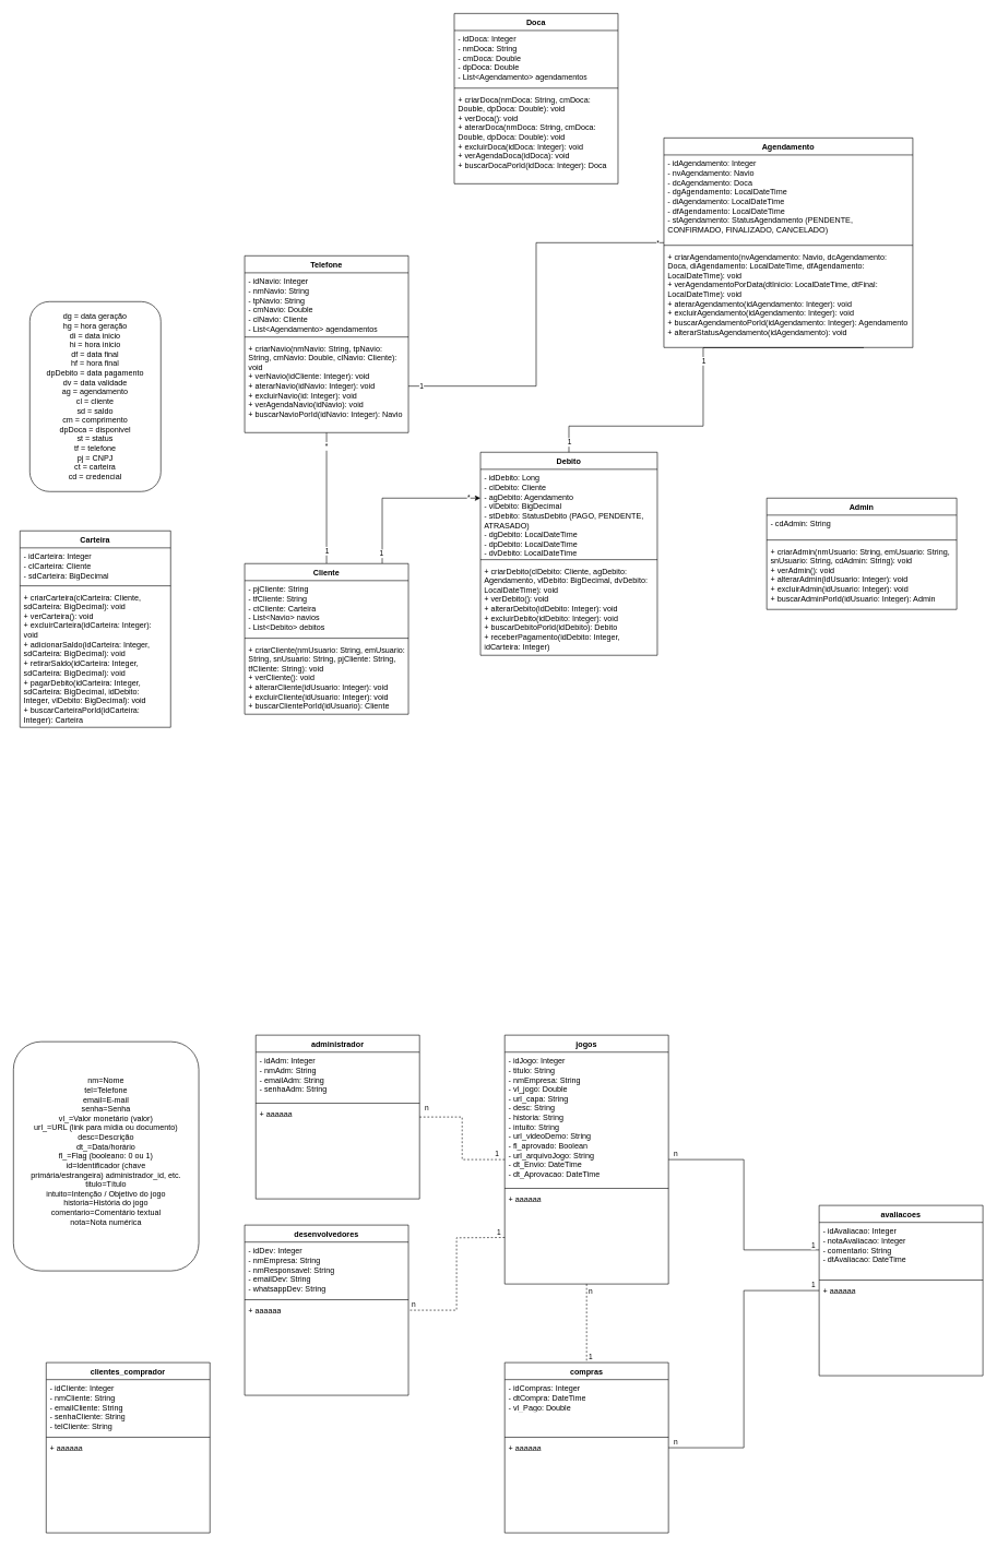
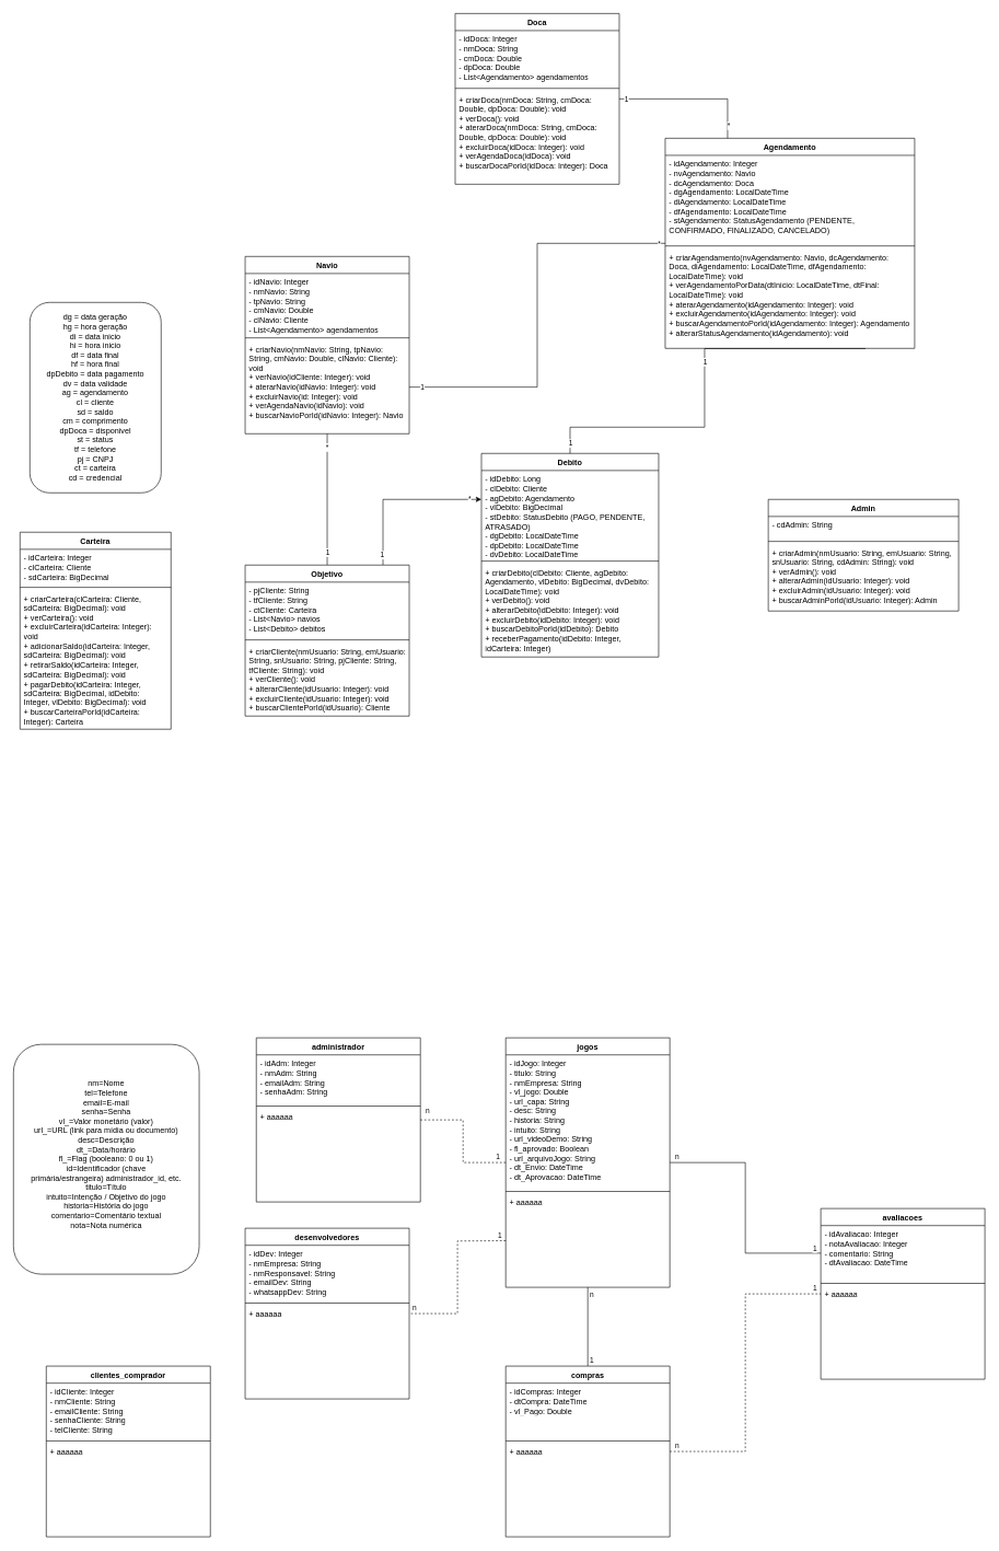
+ <mxCell id="13" style="edgeStyle=orthogonalEdgeStyle;rounded=0;orthogonalLoop=1;jettySize=auto;html=1;entryX=0.25;entryY=0;entryDx=0;entryDy=0;endArrow=none;startFill=0;" edge="1" parent="1" source="16" target="9"><mxGeometry relative="1" as="geometry" /></mxCell>
+ <mxCell id="14" value="1" style="edgeLabel;html=1;align=center;verticalAlign=middle;resizable=0;points=[];" connectable="0" vertex="1" parent="13"><mxGeometry x="-0.911" relative="1" as="geometry"><mxPoint as="offset" /></mxGeometry></mxCell>
+ <mxCell id="15" value="*" style="edgeLabel;html=1;align=center;verticalAlign=middle;resizable=0;points=[];" connectable="0" vertex="1" parent="13"><mxGeometry x="0.92" y="1" relative="1" as="geometry"><mxPoint y="-11" as="offset" /></mxGeometry></mxCell>
- <mxCell id="5" value="Telefone" style="swimlane;fontStyle=1;align=center;verticalAlign=top;childLayout=stackLayout;horizontal=1;startSize=26;horizontalStack=0;resizeParent=1;resizeParentMax=0;resizeLast=0;collapsible=1;marginBottom=0;whiteSpace=wrap;html=1;" vertex="1" parent="1"><mxGeometry x="373" y="390" width="250" height="270" as="geometry" /></mxCell>
+ <mxCell id="5" value="Navio" style="swimlane;fontStyle=1;align=center;verticalAlign=top;childLayout=stackLayout;horizontal=1;startSize=26;horizontalStack=0;resizeParent=1;resizeParentMax=0;resizeLast=0;collapsible=1;marginBottom=0;whiteSpace=wrap;html=1;" vertex="1" parent="1"><mxGeometry x="373" y="390" width="250" height="270" as="geometry" /></mxCell>
- <mxCell id="31" value="Cliente" style="swimlane;fontStyle=1;align=center;verticalAlign=top;childLayout=stackLayout;horizontal=1;startSize=26;horizontalStack=0;resizeParent=1;resizeParentMax=0;resizeLast=0;collapsible=1;marginBottom=0;whiteSpace=wrap;html=1;" vertex="1" parent="1"><mxGeometry x="373" y="860" width="250" height="230" as="geometry" /></mxCell>
+ <mxCell id="31" value="Objetivo" style="swimlane;fontStyle=1;align=center;verticalAlign=top;childLayout=stackLayout;horizontal=1;startSize=26;horizontalStack=0;resizeParent=1;resizeParentMax=0;resizeLast=0;collapsible=1;marginBottom=0;whiteSpace=wrap;html=1;" vertex="1" parent="1"><mxGeometry x="373" y="860" width="250" height="230" as="geometry" /></mxCell>
- <mxCell id="55" style="edgeStyle=orthogonalEdgeStyle;rounded=0;orthogonalLoop=1;jettySize=auto;html=1;dashed=1;endArrow=none;startFill=0;" edge="1" parent="1" source="58" target="74"><mxGeometry relative="1" as="geometry"><mxPoint x="680" y="2314" as="targetPoint" /></mxGeometry></mxCell>
+ <mxCell id="55" style="edgeStyle=orthogonalEdgeStyle;rounded=0;orthogonalLoop=1;jettySize=auto;html=1;dashed=0;endArrow=none;startFill=0;" edge="1" parent="1" source="58" target="74"><mxGeometry relative="1" as="geometry"><mxPoint x="680" y="2314" as="targetPoint" /></mxGeometry></mxCell>
- <mxCell id="71" style="edgeStyle=orthogonalEdgeStyle;rounded=0;orthogonalLoop=1;jettySize=auto;html=1;endArrow=none;startFill=0;dashed=0;" edge="1" parent="1" source="74" target="82"><mxGeometry relative="1" as="geometry" /></mxCell>
+ <mxCell id="71" style="edgeStyle=orthogonalEdgeStyle;rounded=0;orthogonalLoop=1;jettySize=auto;html=1;endArrow=none;startFill=0;dashed=1;" edge="1" parent="1" source="74" target="82"><mxGeometry relative="1" as="geometry" /></mxCell>
